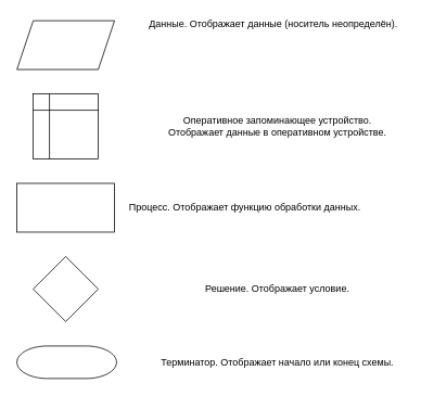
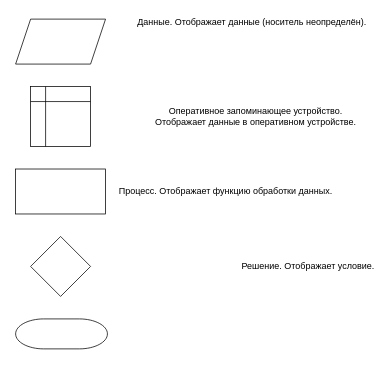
- <mxCell id="8" value="Решение. Отображает условие." style="text;html=1;align=center;verticalAlign=middle;resizable=0;points=[];autosize=1;strokeColor=none;fillColor=none;" vertex="1" parent="1"><mxGeometry x="245" y="345" width="190" height="20" as="geometry" /></mxCell>
+ <mxCell id="8" value="Решение. Отображает условие." style="text;html=1;align=center;verticalAlign=middle;resizable=0;points=[];autosize=1;strokeColor=none;fillColor=none;" vertex="1" parent="1"><mxGeometry x="315" y="345" width="190" height="20" as="geometry" /></mxCell>
- <mxCell id="7" value="&lt;span style=&quot;white-space: pre&quot;&gt;&lt;/span&gt;&lt;span style=&quot;white-space: pre&quot;&gt;&lt;/span&gt;&lt;span style=&quot;white-space: pre&quot;&gt;&lt;/span&gt;&lt;span style=&quot;white-space: pre&quot;&gt;&lt;/span&gt;&lt;span style=&quot;white-space: pre&quot;&gt;&lt;/span&gt;Терминатор. Отображает начало или конец схемы." style="text;html=1;align=center;verticalAlign=middle;resizable=0;points=[];autosize=1;strokeColor=none;fillColor=none;" vertex="1" parent="1"><mxGeometry x="190" y="435" width="300" height="20" as="geometry" /></mxCell>
